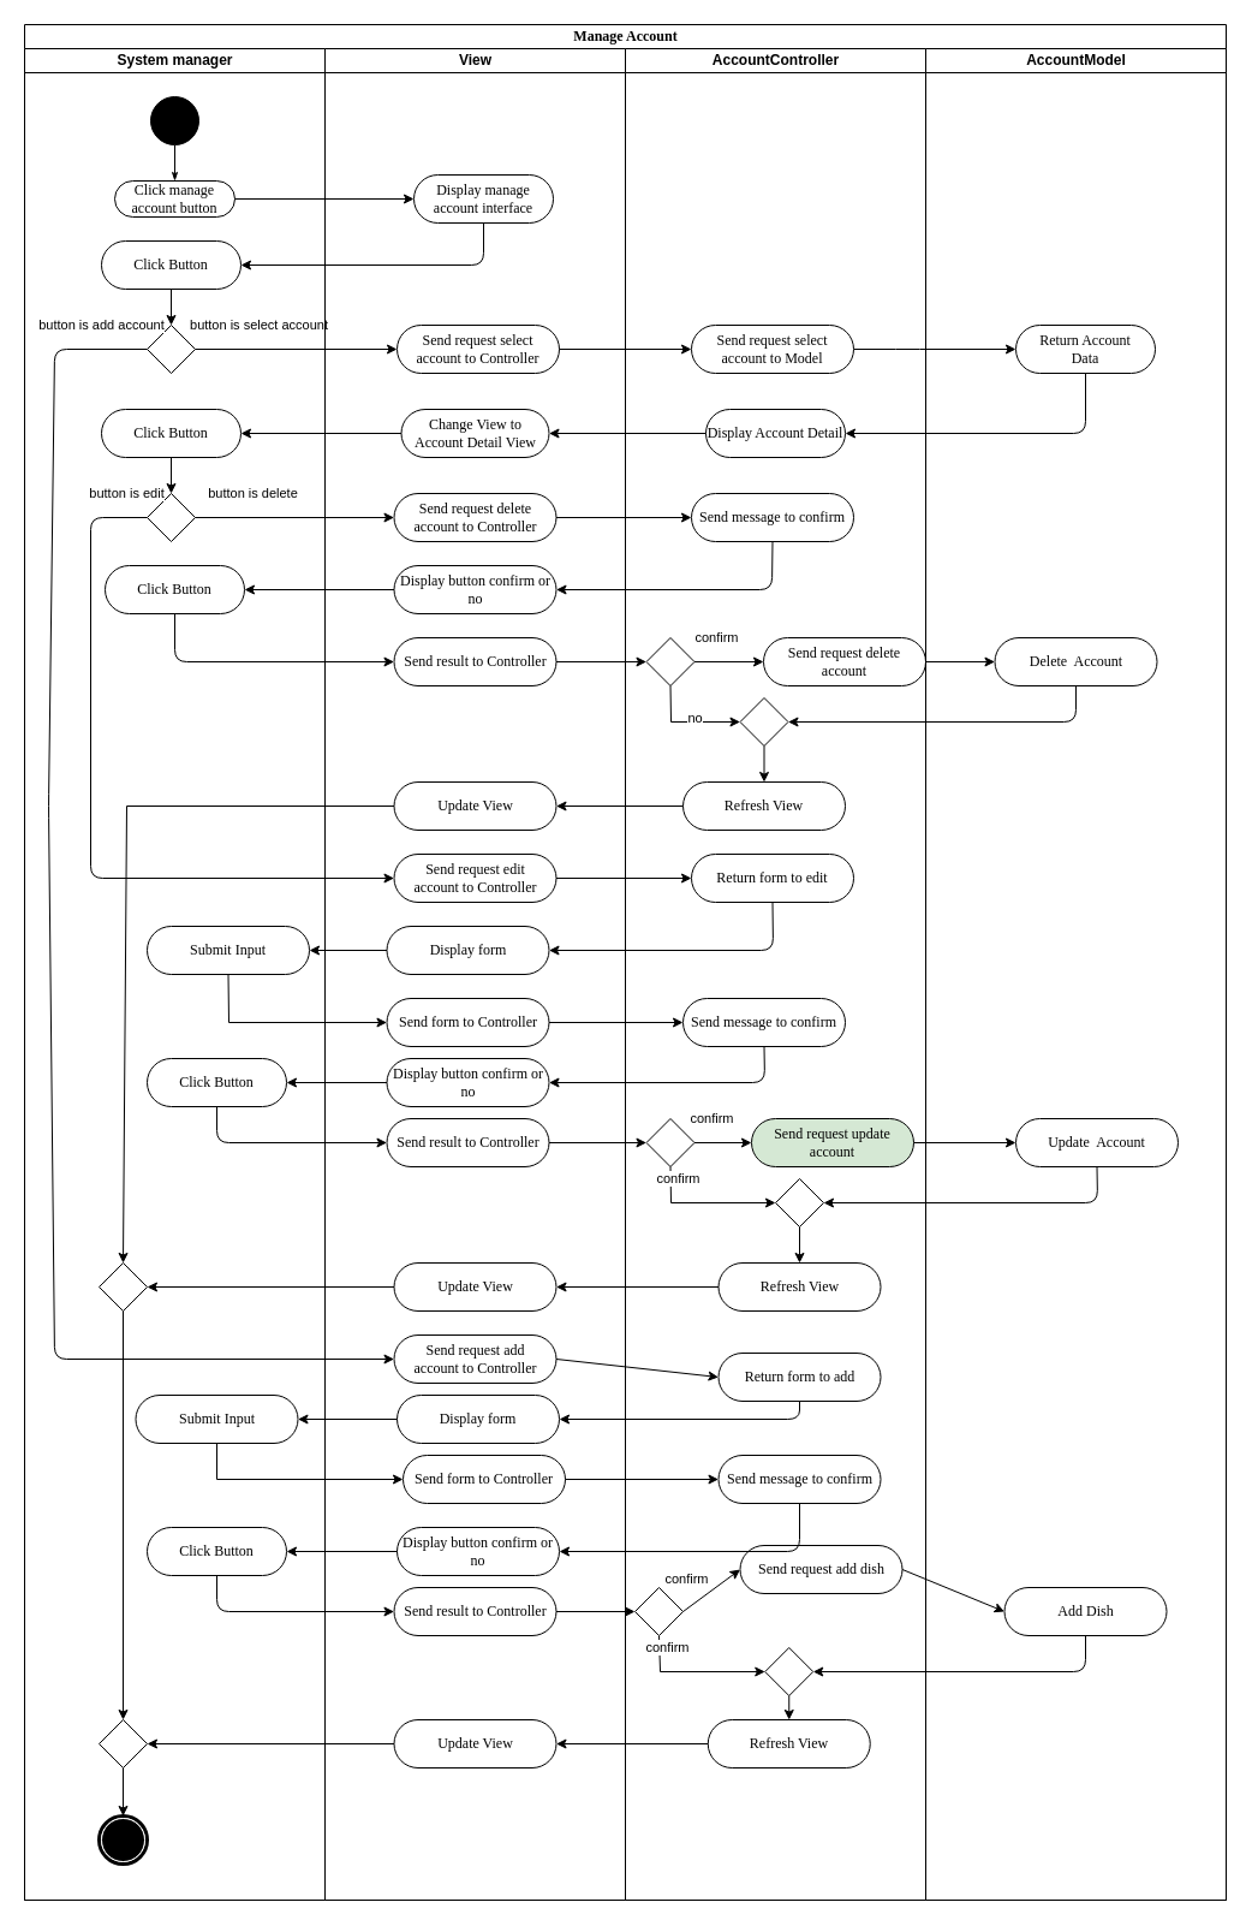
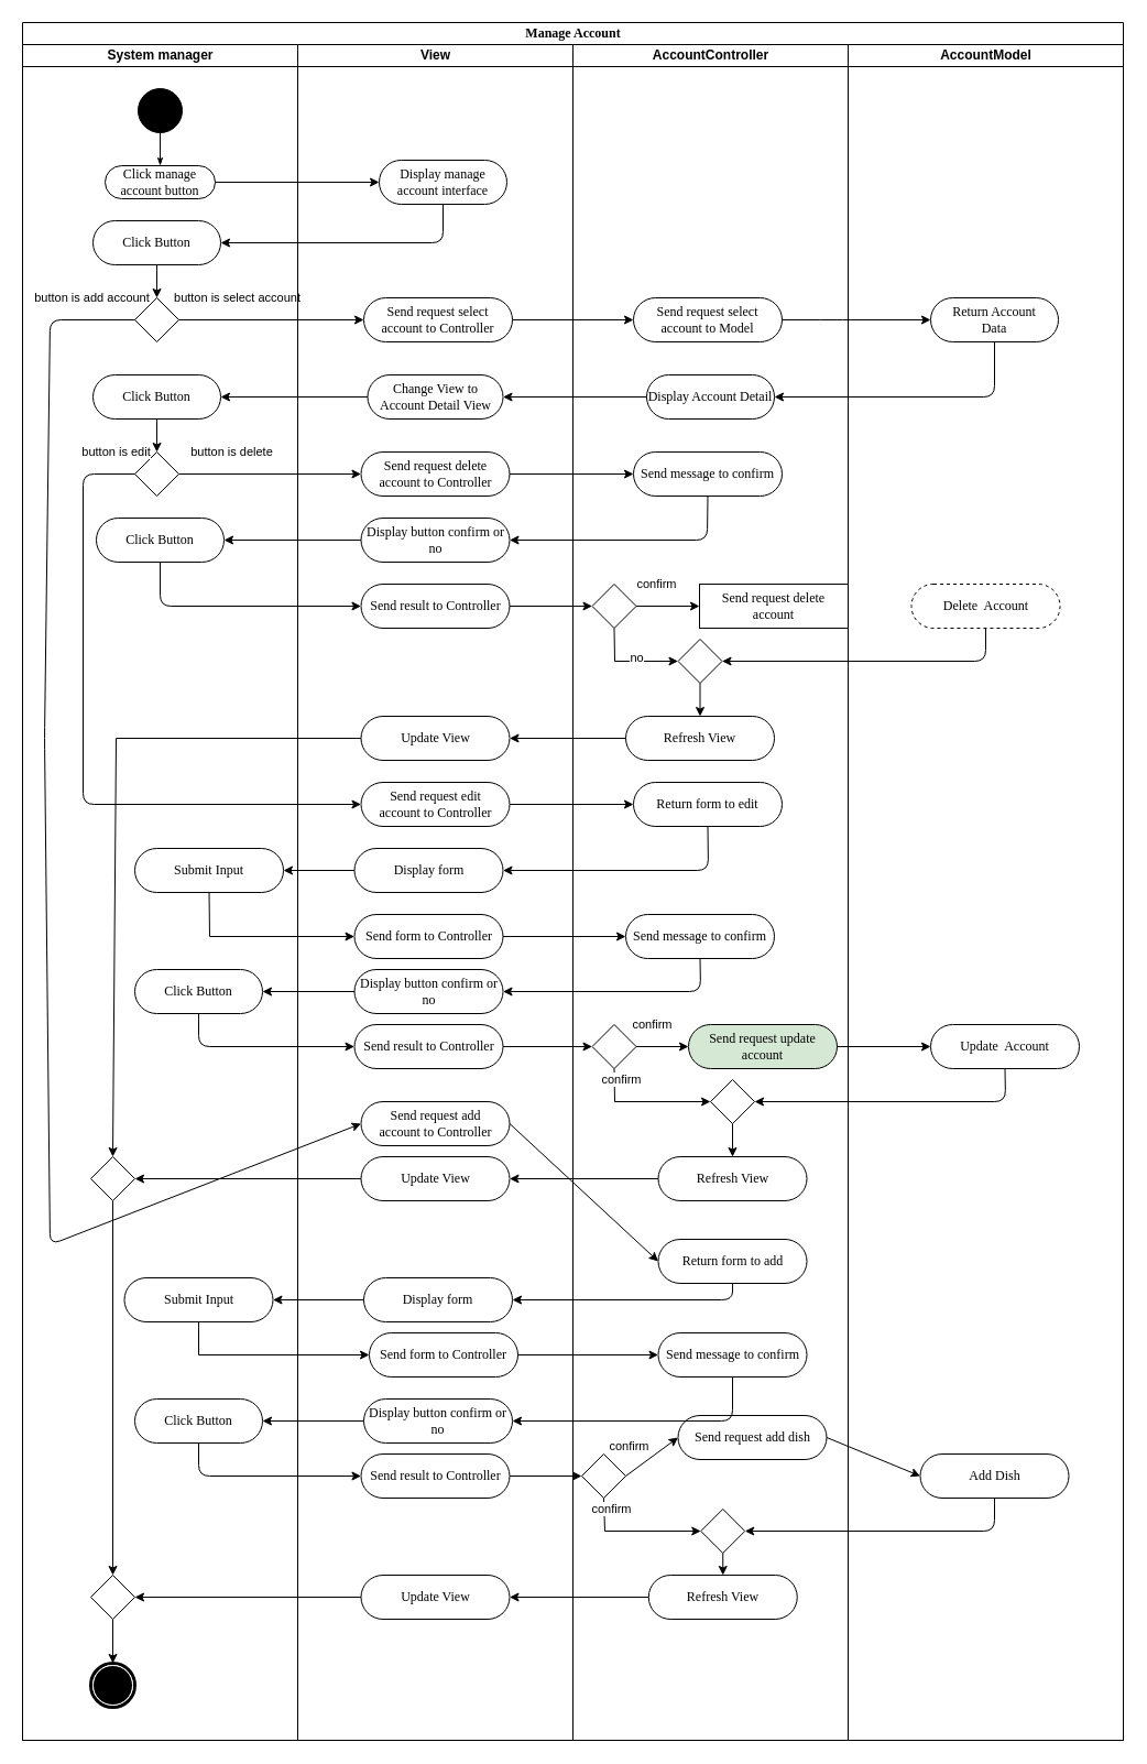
- <mxCell id="50" value="Send request delete account" style="rounded=1;whiteSpace=wrap;html=1;shadow=0;comic=0;labelBackgroundColor=none;strokeWidth=1;fontFamily=Verdana;fontSize=12;align=center;arcSize=50;" parent="45" vertex="1"><mxGeometry x="115" y="490" width="135" height="40" as="geometry" /></mxCell>
+ <mxCell id="50" value="Send request delete account" style="whiteSpace=wrap;html=1;shadow=0;comic=0;labelBackgroundColor=none;strokeWidth=1;fontFamily=Verdana;fontSize=12;align=center;arcSize=50;rounded=0;" parent="45" vertex="1"><mxGeometry x="115" y="490" width="135" height="40" as="geometry" /></mxCell>
- <mxCell id="91" value="" style="endArrow=classic;html=1;rounded=0;exitX=1;exitY=0.5;exitDx=0;exitDy=0;entryX=0;entryY=0.5;entryDx=0;entryDy=0;" parent="2" source="50" target="78" edge="1"><mxGeometry width="50" height="50" relative="1" as="geometry"><mxPoint x="632.5" y="596" as="sourcePoint" /><mxPoint x="632.5" y="630" as="targetPoint" /></mxGeometry></mxCell>
- <mxCell id="78" value="Delete&amp;nbsp; Account" style="rounded=1;whiteSpace=wrap;html=1;shadow=0;comic=0;labelBackgroundColor=none;strokeWidth=1;fontFamily=Verdana;fontSize=12;align=center;arcSize=50;" parent="76" vertex="1"><mxGeometry x="57.5" y="490" width="135" height="40" as="geometry" /></mxCell>
+ <mxCell id="78" value="Delete&amp;nbsp; Account" style="rounded=1;whiteSpace=wrap;html=1;shadow=0;comic=0;labelBackgroundColor=none;strokeWidth=1;fontFamily=Verdana;fontSize=12;align=center;arcSize=50;dashed=1;" parent="76" vertex="1"><mxGeometry x="57.5" y="490" width="135" height="40" as="geometry" /></mxCell>
- <mxCell id="39" value="Send request add&lt;br&gt;account to Controller" style="rounded=1;whiteSpace=wrap;html=1;shadow=0;comic=0;labelBackgroundColor=none;strokeWidth=1;fontFamily=Verdana;fontSize=12;align=center;arcSize=50;" parent="25" vertex="1"><mxGeometry x="57.5" y="1070" width="135" height="40" as="geometry" /></mxCell>
+ <mxCell id="39" value="Send request add&lt;br&gt;account to Controller" style="rounded=1;whiteSpace=wrap;html=1;shadow=0;comic=0;labelBackgroundColor=none;strokeWidth=1;fontFamily=Verdana;fontSize=12;align=center;arcSize=50;" parent="25" vertex="1"><mxGeometry x="57.5" y="960" width="135" height="40" as="geometry" /></mxCell>
